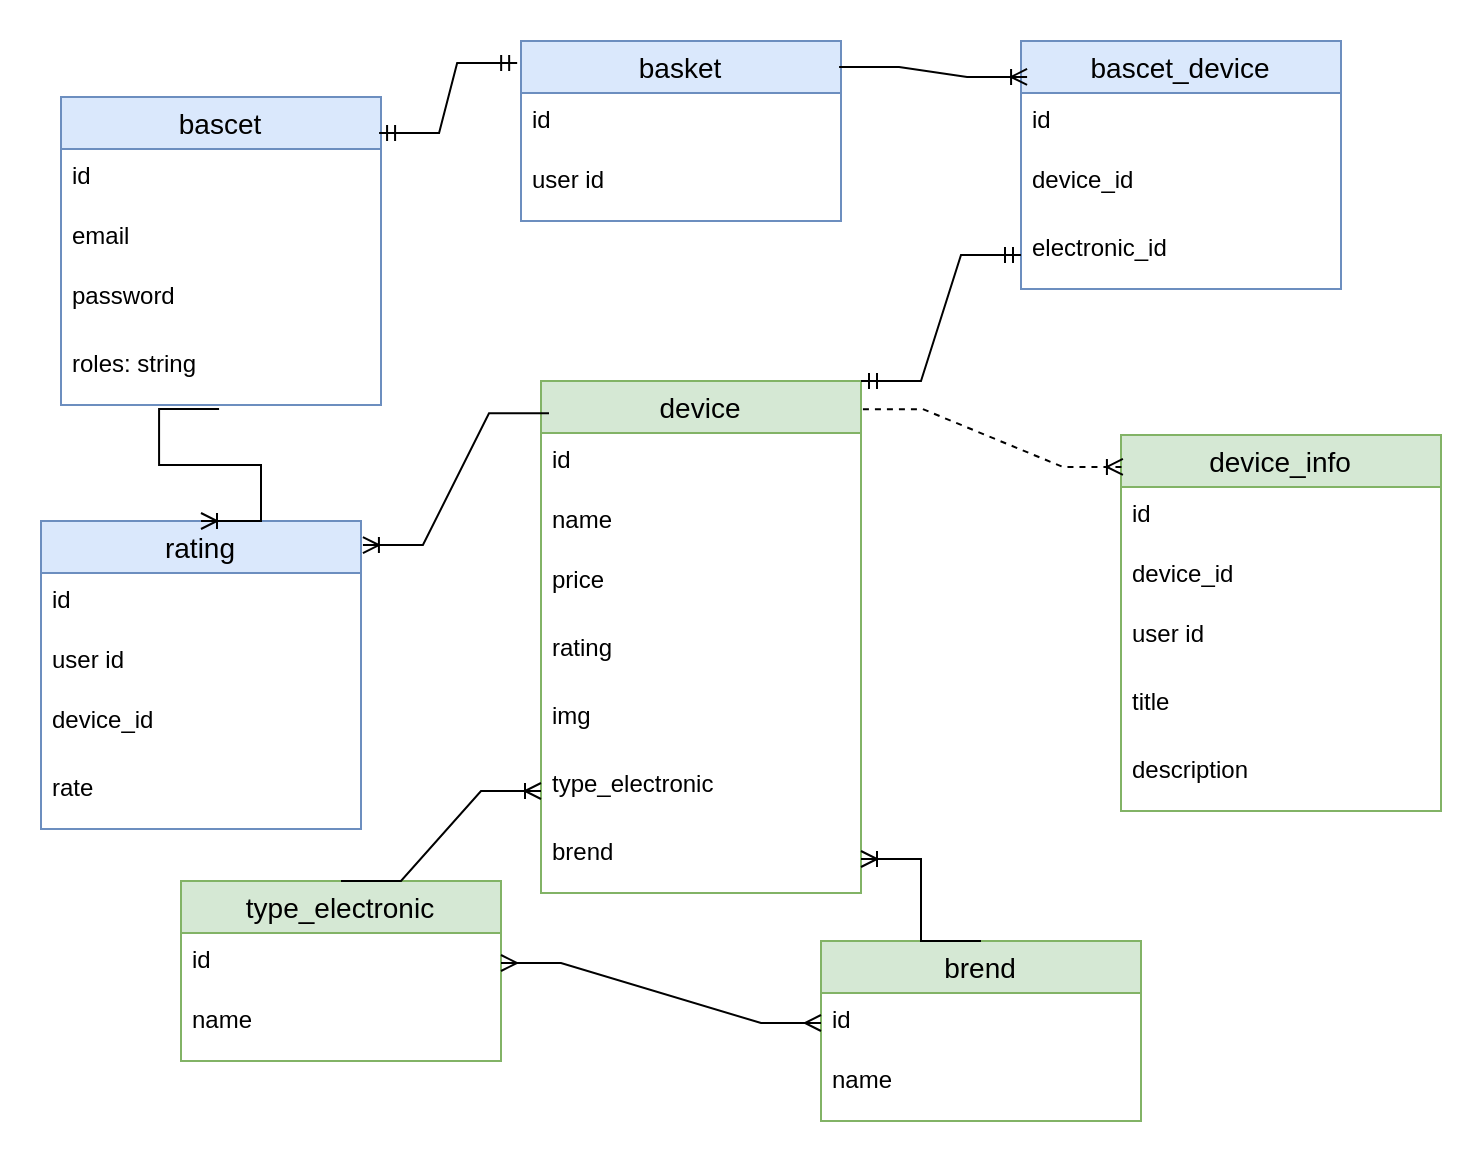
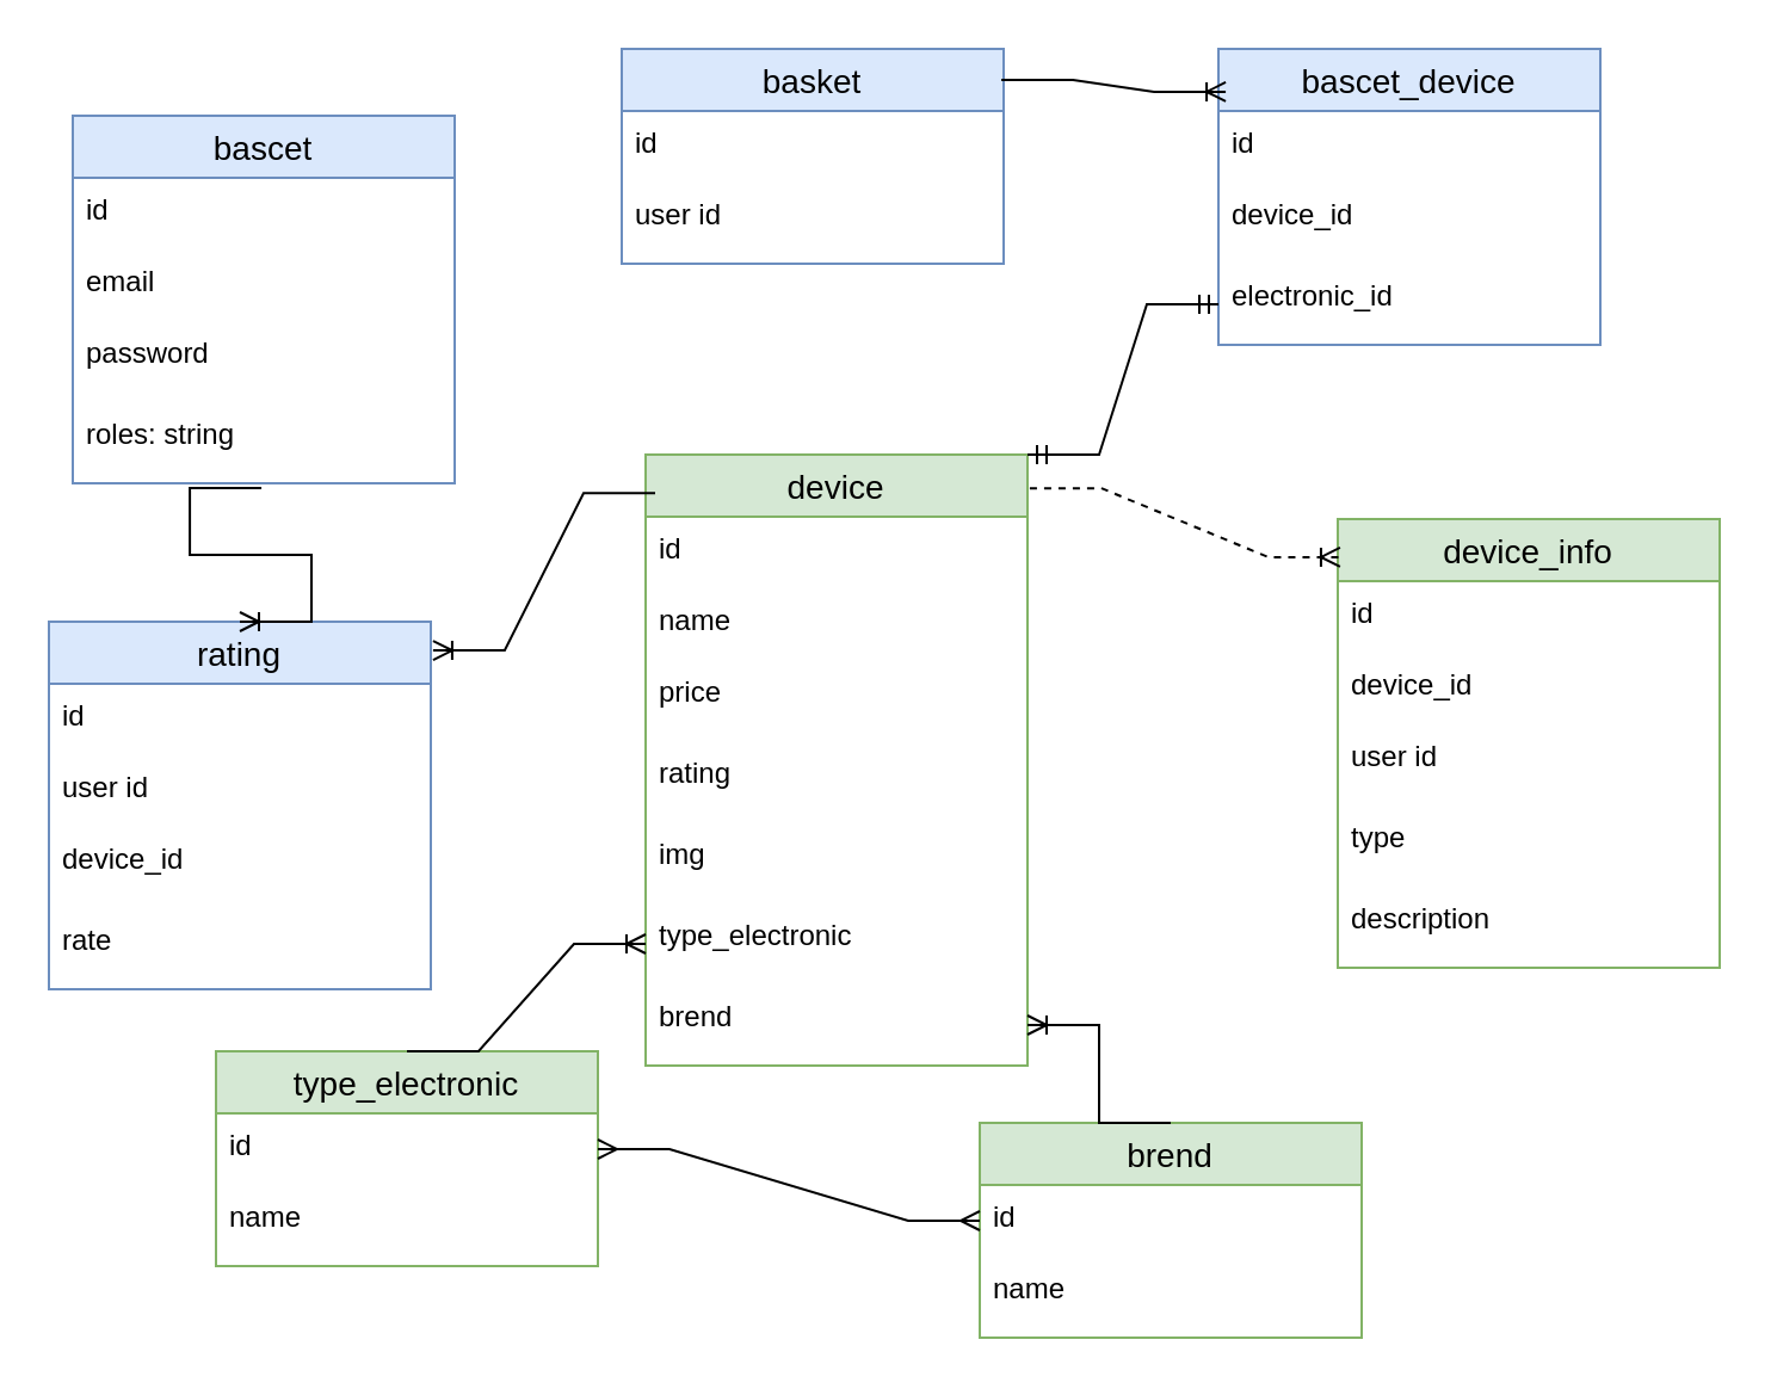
- <mxCell id="10" value="" style="edgeStyle=entityRelationEdgeStyle;fontSize=12;html=1;endArrow=ERmandOne;startArrow=ERmandOne;rounded=0;entryX=-0.012;entryY=0.122;entryDx=0;entryDy=0;entryPerimeter=0;exitX=0.994;exitY=0.117;exitDx=0;exitDy=0;exitPerimeter=0;" parent="1" source="2" target="7" edge="1"><mxGeometry width="100" height="100" relative="1" as="geometry"><mxPoint x="190" y="140" as="sourcePoint" /><mxPoint x="480" y="100" as="targetPoint" /><Array as="points"><mxPoint x="360" y="210" /></Array></mxGeometry></mxCell>
- <mxCell id="32" value="title" style="text;strokeColor=none;fillColor=none;spacingLeft=4;spacingRight=4;overflow=hidden;rotatable=0;points=[[0,0.5],[1,0.5]];portConstraint=eastwest;fontSize=12;whiteSpace=wrap;html=1;" parent="28" vertex="1"><mxGeometry y="120" width="160" height="34" as="geometry" /></mxCell>
+ <mxCell id="32" value="type" style="text;strokeColor=none;fillColor=none;spacingLeft=4;spacingRight=4;overflow=hidden;rotatable=0;points=[[0,0.5],[1,0.5]];portConstraint=eastwest;fontSize=12;whiteSpace=wrap;html=1;" parent="28" vertex="1"><mxGeometry y="120" width="160" height="34" as="geometry" /></mxCell>
